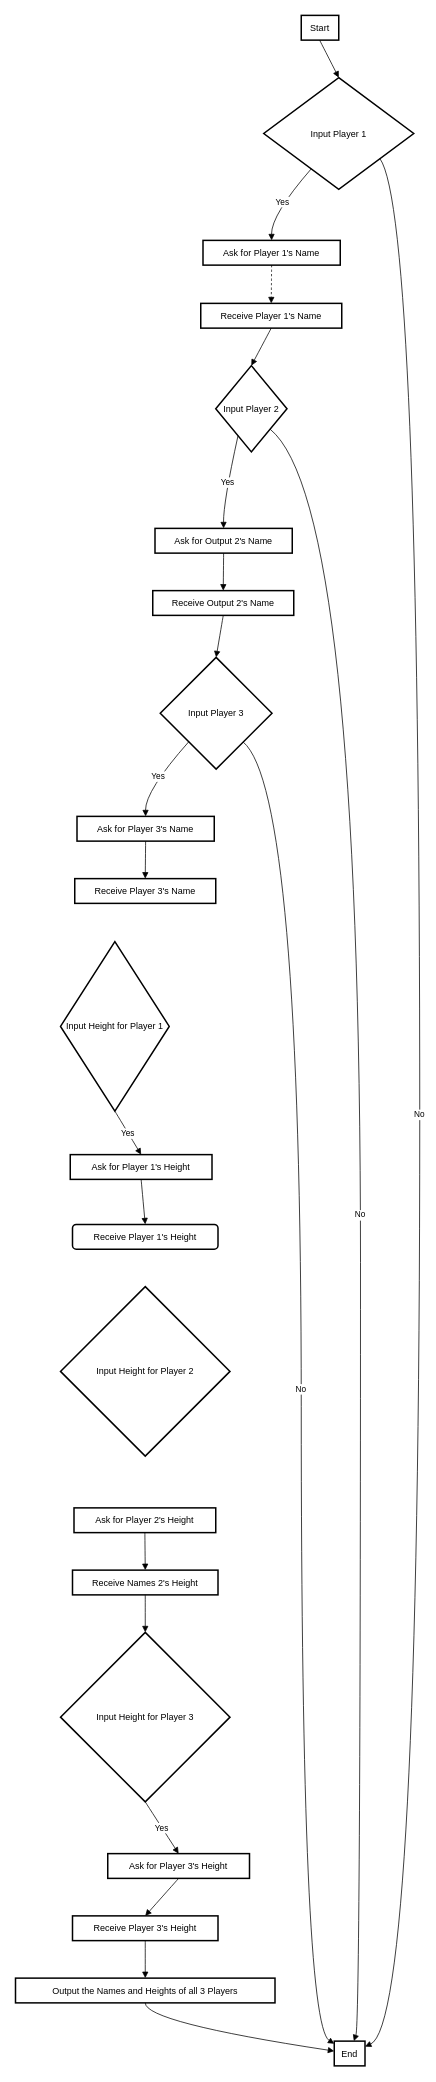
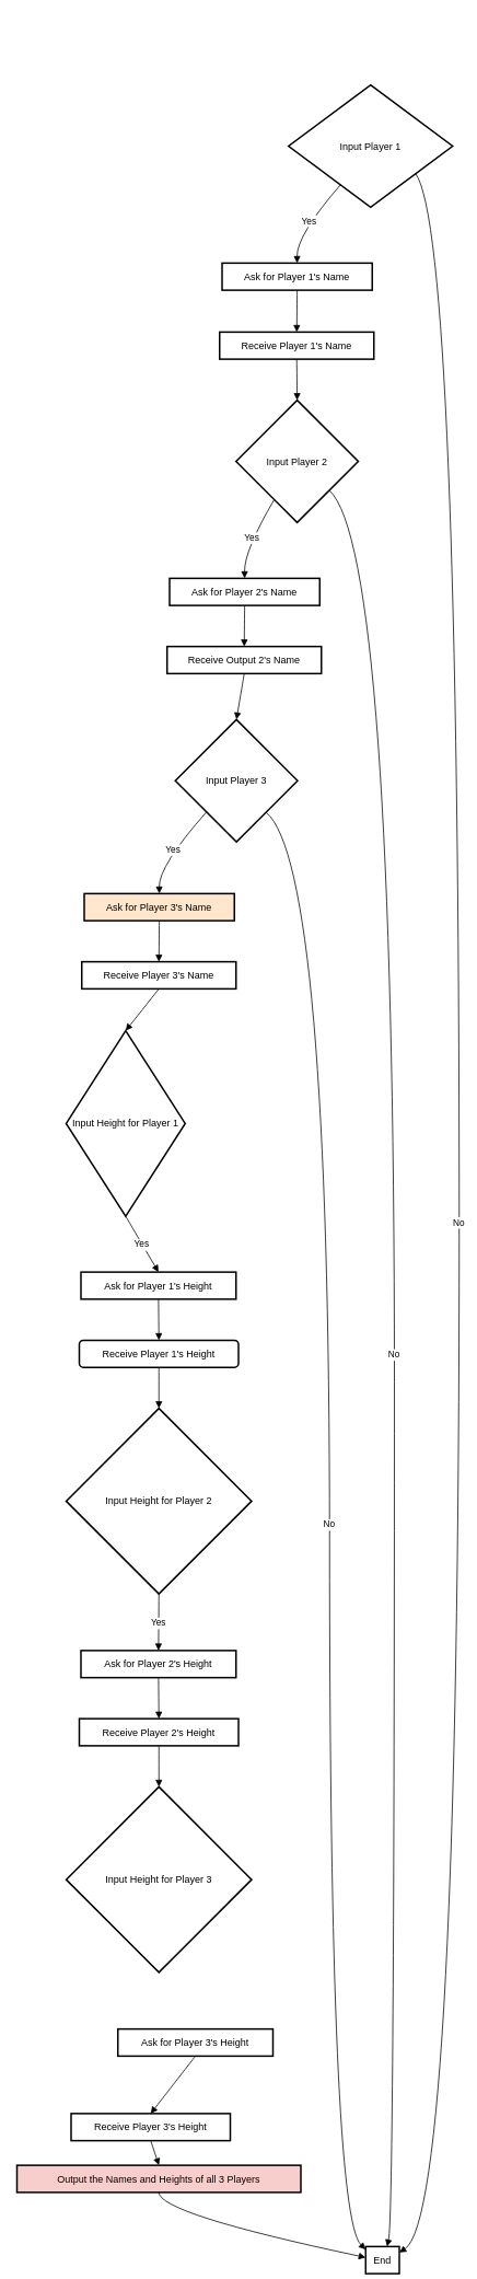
- <mxCell id="2" value="Start" style="whiteSpace=wrap;strokeWidth=2;" vertex="1" parent="1"><mxGeometry x="401" width="50" height="33" as="geometry" y="20" /></mxCell>
- <mxCell id="23" value="" style="curved=1;startArrow=none;endArrow=block;exitX=0.49;exitY=1.01;entryX=0.5;entryY=0;" edge="1" parent="1" source="2" target="3"><mxGeometry relative="1" as="geometry"><Array as="points" /></mxGeometry></mxCell>
- <mxCell id="25" value="" style="curved=1;startArrow=none;endArrow=block;exitX=0.5;exitY=1.02;entryX=0.5;entryY=-0.01;dashed=1;" edge="1" parent="1" source="4" target="5"><mxGeometry relative="1" as="geometry"><Array as="points" /></mxGeometry></mxCell>
+ <mxCell id="25" value="" style="curved=1;startArrow=none;endArrow=block;exitX=0.5;exitY=1.02;entryX=0.5;entryY=-0.01;" edge="1" parent="1" source="4" target="5"><mxGeometry relative="1" as="geometry"><Array as="points" /></mxGeometry></mxCell>
- <mxCell id="6" value="Input Player 2" style="rhombus;strokeWidth=2;whiteSpace=wrap;" vertex="1" parent="1"><mxGeometry x="287" y="487" width="95" height="115" as="geometry" /></mxCell>
+ <mxCell id="6" value="Input Player 2" style="rhombus;strokeWidth=2;whiteSpace=wrap;" vertex="1" parent="1"><mxGeometry x="287" y="487" width="149" height="149" as="geometry" /></mxCell>
- <mxCell id="7" value="Ask for Output 2's Name" style="whiteSpace=wrap;strokeWidth=2;" vertex="1" parent="1"><mxGeometry x="206" y="704" width="183" height="33" as="geometry" /></mxCell>
+ <mxCell id="7" value="Ask for Player 2's Name" style="whiteSpace=wrap;strokeWidth=2;" vertex="1" parent="1"><mxGeometry x="206" y="704" width="183" height="33" as="geometry" /></mxCell>
- <mxCell id="10" value="Ask for Player 3's Name" style="whiteSpace=wrap;strokeWidth=2;" vertex="1" parent="1"><mxGeometry x="102" y="1088" width="183" height="33" as="geometry" /></mxCell>
+ <mxCell id="10" value="Ask for Player 3's Name" style="whiteSpace=wrap;strokeWidth=2;fillColor=#ffe6cc;" vertex="1" parent="1"><mxGeometry x="102" y="1088" width="183" height="33" as="geometry" /></mxCell>
+ <mxCell id="32" value="" style="curved=1;startArrow=none;endArrow=block;exitX=0.5;exitY=1.02;entryX=0.5;entryY=0;" edge="1" parent="1" source="11" target="12"><mxGeometry relative="1" as="geometry"><Array as="points" /></mxGeometry></mxCell>
- <mxCell id="13" value="Ask for Player 1's Height" style="whiteSpace=wrap;strokeWidth=2;" vertex="1" parent="1"><mxGeometry x="93" y="1539" width="189" height="33" as="geometry" /></mxCell>
+ <mxCell id="13" value="Ask for Player 1's Height" style="whiteSpace=wrap;strokeWidth=2;" vertex="1" parent="1"><mxGeometry x="98" y="1549" width="189" height="33" as="geometry" /></mxCell>
+ <mxCell id="35" value="" style="curved=1;startArrow=none;endArrow=block;exitX=0.5;exitY=1.01;entryX=0.5;entryY=0;" edge="1" parent="1" source="14" target="15"><mxGeometry relative="1" as="geometry"><Array as="points" /></mxGeometry></mxCell>
+ <mxCell id="36" value="Yes" style="curved=1;startArrow=none;endArrow=block;exitX=0.5;exitY=1;entryX=0.5;entryY=-0.01;" edge="1" parent="1" source="15" target="16"><mxGeometry relative="1" as="geometry"><Array as="points" /></mxGeometry></mxCell>
- <mxCell id="17" value="Receive Names 2's Height" style="whiteSpace=wrap;strokeWidth=2;" vertex="1" parent="1"><mxGeometry x="96" y="2093" width="194" height="33" as="geometry" /></mxCell>
+ <mxCell id="17" value="Receive Player 2's Height" style="whiteSpace=wrap;strokeWidth=2;" vertex="1" parent="1"><mxGeometry x="96" y="2093" width="194" height="33" as="geometry" /></mxCell>
- <mxCell id="39" value="Yes" style="curved=1;startArrow=none;endArrow=block;exitX=0.5;exitY=1;entryX=0.5;entryY=-0.01;" edge="1" parent="1" source="18" target="19"><mxGeometry relative="1" as="geometry"><Array as="points" /></mxGeometry></mxCell>
- <mxCell id="20" value="Receive Player 3's Height" style="whiteSpace=wrap;strokeWidth=2;" vertex="1" parent="1"><mxGeometry x="96" y="2554" width="194" height="33" as="geometry" /></mxCell>
+ <mxCell id="20" value="Receive Player 3's Height" style="whiteSpace=wrap;strokeWidth=2;" vertex="1" parent="1"><mxGeometry x="86" y="2574" width="194" height="33" as="geometry" /></mxCell>
- <mxCell id="21" value="Output the Names and Heights of all 3 Players" style="whiteSpace=wrap;strokeWidth=2;" vertex="1" parent="1"><mxGeometry y="2637" width="346" height="33" as="geometry" x="20" /></mxCell>
+ <mxCell id="21" value="Output the Names and Heights of all 3 Players" style="whiteSpace=wrap;strokeWidth=2;fillColor=#f8cecc;" vertex="1" parent="1"><mxGeometry y="2637" width="346" height="33" as="geometry" x="20" /></mxCell>
- <mxCell id="22" value="End" style="whiteSpace=wrap;strokeWidth=2;" vertex="1" parent="1"><mxGeometry x="445" y="2721" width="41" height="33" as="geometry" /></mxCell>
+ <mxCell id="22" value="End" style="whiteSpace=wrap;strokeWidth=2;" vertex="1" parent="1"><mxGeometry x="445" y="2736" width="41" height="33" as="geometry" /></mxCell>
